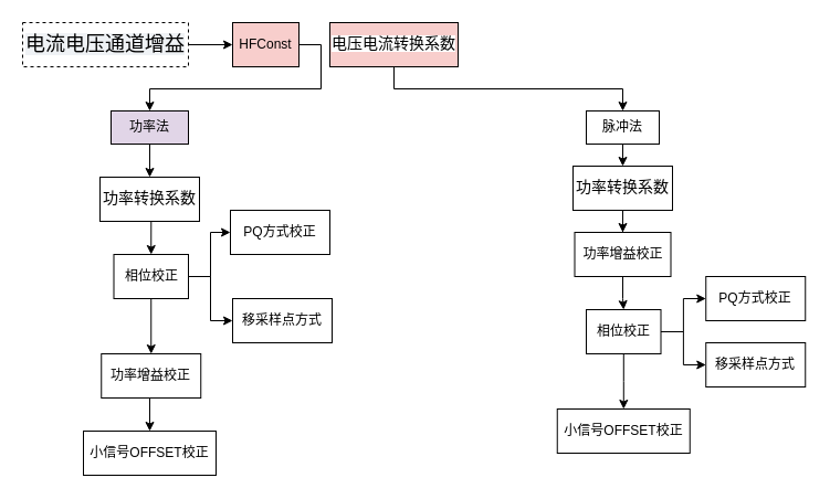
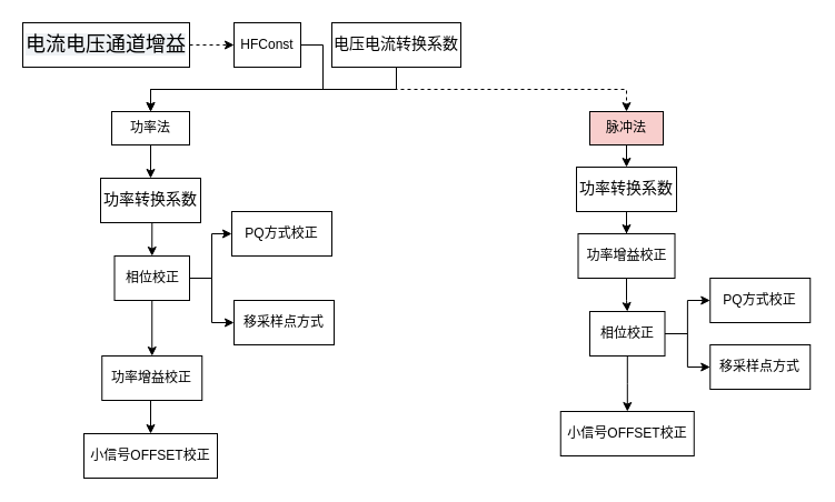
- <mxCell id="3" value="&lt;div style=&quot;text-align: left;&quot;&gt;&lt;span style=&quot;background-color: rgb(239, 242, 245); font-family: 微软雅黑, &amp;quot;Microsoft YaHei&amp;quot;; font-size: 18px;&quot;&gt;电流电压通道增益&lt;/span&gt;&lt;br&gt;&lt;/div&gt;" style="rounded=0;whiteSpace=wrap;html=1;align=center;dashed=1;" vertex="1" parent="1"><mxGeometry x="20" y="20" width="150" height="40" as="geometry" /></mxCell>
+ <mxCell id="3" value="&lt;div style=&quot;text-align: left;&quot;&gt;&lt;span style=&quot;background-color: rgb(239, 242, 245); font-family: 微软雅黑, &amp;quot;Microsoft YaHei&amp;quot;; font-size: 18px;&quot;&gt;电流电压通道增益&lt;/span&gt;&lt;br&gt;&lt;/div&gt;" style="rounded=0;whiteSpace=wrap;html=1;align=center;" vertex="1" parent="1"><mxGeometry x="20" y="20" width="150" height="40" as="geometry" /></mxCell>
- <mxCell id="2" style="edgeStyle=orthogonalEdgeStyle;rounded=0;orthogonalLoop=1;jettySize=auto;html=1;exitX=1;exitY=0.5;exitDx=0;exitDy=0;entryX=0;entryY=0.5;entryDx=0;entryDy=0;" edge="1" parent="1" source="3" target="5"><mxGeometry relative="1" as="geometry" /></mxCell>
+ <mxCell id="2" style="edgeStyle=orthogonalEdgeStyle;rounded=0;orthogonalLoop=1;jettySize=auto;html=1;exitX=1;exitY=0.5;exitDx=0;exitDy=0;entryX=0;entryY=0.5;entryDx=0;entryDy=0;dashed=1;" edge="1" parent="1" source="3" target="5"><mxGeometry relative="1" as="geometry" /></mxCell>
- <mxCell id="5" value="HFConst" style="rounded=0;whiteSpace=wrap;html=1;fillColor=#f8cecc;" vertex="1" parent="1"><mxGeometry x="210" y="20" width="60" height="40" as="geometry" /></mxCell>
+ <mxCell id="5" value="HFConst" style="rounded=0;whiteSpace=wrap;html=1;" vertex="1" parent="1"><mxGeometry x="210" y="20" width="60" height="40" as="geometry" /></mxCell>
- <mxCell id="8" value="&lt;span style=&quot;font-family: 微软雅黑, &amp;quot;Microsoft YaHei&amp;quot;; font-size: 14px; text-align: left; background-color: rgb(255, 255, 255);&quot;&gt;电压电流转换系数&lt;/span&gt;" style="rounded=0;whiteSpace=wrap;html=1;fillColor=#f8cecc;" vertex="1" parent="1"><mxGeometry x="298" y="20" width="116" height="40" as="geometry" /></mxCell>
+ <mxCell id="8" value="&lt;span style=&quot;font-family: 微软雅黑, &amp;quot;Microsoft YaHei&amp;quot;; font-size: 14px; text-align: left; background-color: rgb(255, 255, 255);&quot;&gt;电压电流转换系数&lt;/span&gt;" style="rounded=0;whiteSpace=wrap;html=1;" vertex="1" parent="1"><mxGeometry x="298" y="20" width="116" height="40" as="geometry" /></mxCell>
+ <mxCell id="6" style="edgeStyle=orthogonalEdgeStyle;rounded=0;orthogonalLoop=1;jettySize=auto;html=1;exitX=0.5;exitY=1;exitDx=0;exitDy=0;entryX=0.5;entryY=0;entryDx=0;entryDy=0;" edge="1" parent="1" source="8" target="10"><mxGeometry relative="1" as="geometry" /></mxCell>
- <mxCell id="7" style="edgeStyle=orthogonalEdgeStyle;rounded=0;orthogonalLoop=1;jettySize=auto;html=1;exitX=0.5;exitY=1;exitDx=0;exitDy=0;entryX=0.5;entryY=0;entryDx=0;entryDy=0;" edge="1" parent="1" source="8" target="12"><mxGeometry relative="1" as="geometry" /></mxCell>
+ <mxCell id="7" style="edgeStyle=orthogonalEdgeStyle;rounded=0;orthogonalLoop=1;jettySize=auto;html=1;exitX=0.5;exitY=1;exitDx=0;exitDy=0;entryX=0.5;entryY=0;entryDx=0;entryDy=0;dashed=1;" edge="1" parent="1" source="8" target="12"><mxGeometry relative="1" as="geometry" /></mxCell>
- <mxCell id="10" value="功率法" style="rounded=0;whiteSpace=wrap;html=1;fillColor=#e1d5e7;" vertex="1" parent="1"><mxGeometry x="100" y="100" width="70" height="30" as="geometry" /></mxCell>
+ <mxCell id="10" value="功率法" style="rounded=0;whiteSpace=wrap;html=1;" vertex="1" parent="1"><mxGeometry x="100" y="100" width="70" height="30" as="geometry" /></mxCell>
- <mxCell id="12" value="脉冲法" style="rounded=0;whiteSpace=wrap;html=1;" vertex="1" parent="1"><mxGeometry x="530" y="100" width="66" height="30" as="geometry" /></mxCell>
+ <mxCell id="12" value="脉冲法" style="rounded=0;whiteSpace=wrap;html=1;fillColor=#f8cecc;" vertex="1" parent="1"><mxGeometry x="530" y="100" width="66" height="30" as="geometry" /></mxCell>
